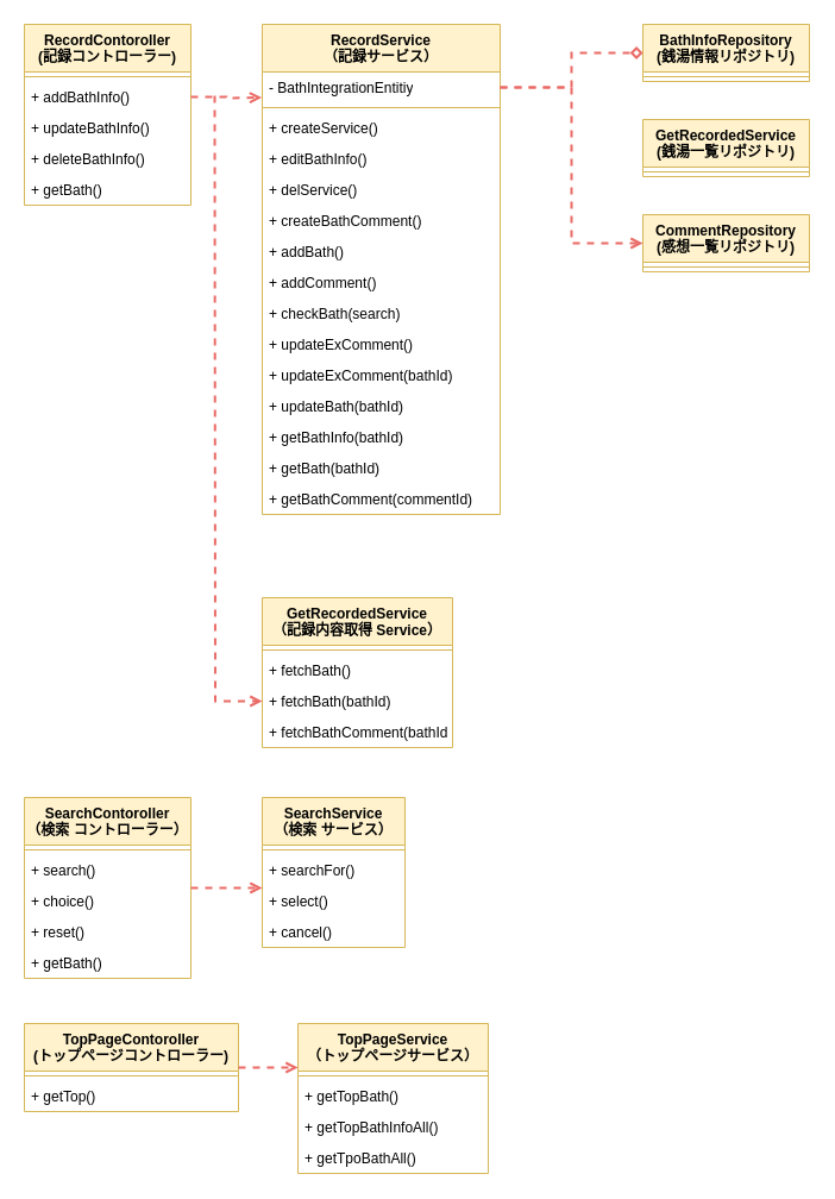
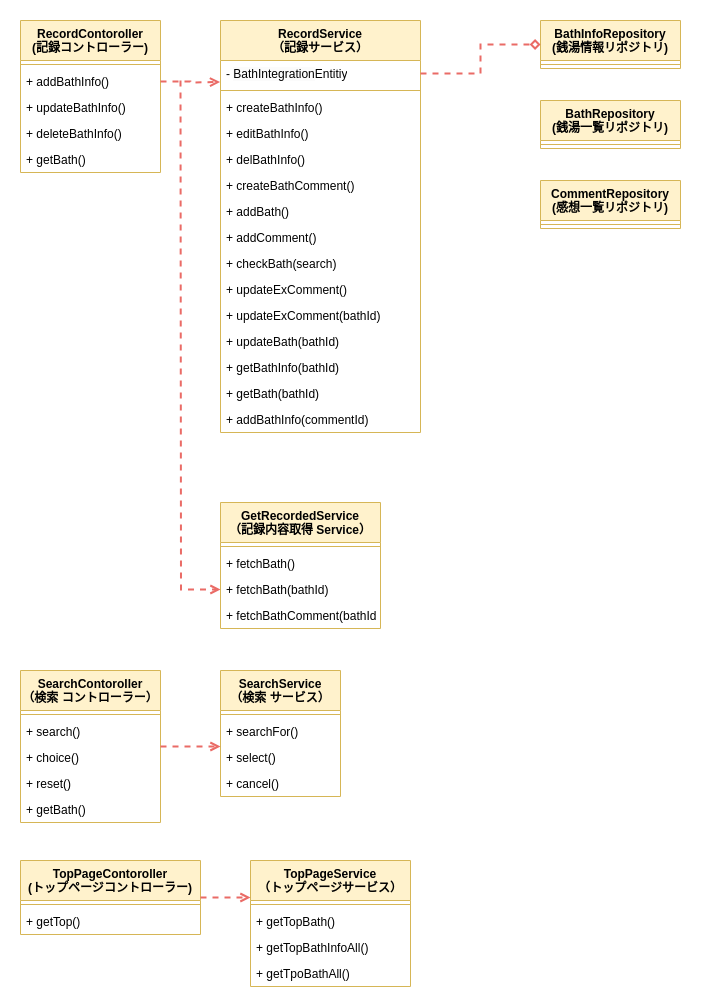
- <mxCell id="11" value="+ create&lt;span style=&quot;text-wrap: nowrap; text-align: center;&quot;&gt;Service()&lt;/span&gt;" style="text;strokeColor=none;fillColor=none;align=left;verticalAlign=top;spacingLeft=4;spacingRight=4;overflow=hidden;rotatable=0;points=[[0,0.5],[1,0.5]];portConstraint=eastwest;whiteSpace=wrap;html=1;fontFamily=Helvetica;fontSize=12;fontColor=default;labelBackgroundColor=none;" vertex="1" parent="8"><mxGeometry y="74" width="200" height="26" as="geometry" /></mxCell>
+ <mxCell id="11" value="+ create&lt;span style=&quot;text-wrap: nowrap; text-align: center;&quot;&gt;BathInfo()&lt;/span&gt;" style="text;strokeColor=none;fillColor=none;align=left;verticalAlign=top;spacingLeft=4;spacingRight=4;overflow=hidden;rotatable=0;points=[[0,0.5],[1,0.5]];portConstraint=eastwest;whiteSpace=wrap;html=1;fontFamily=Helvetica;fontSize=12;fontColor=default;labelBackgroundColor=none;" vertex="1" parent="8"><mxGeometry y="74" width="200" height="26" as="geometry" /></mxCell>
- <mxCell id="54" value="&lt;span style=&quot;white-space-collapse: preserve;&quot;&gt;GetRecordedService&lt;/span&gt;&lt;div&gt;&lt;span style=&quot;white-space-collapse: preserve;&quot;&gt;(銭湯一覧リポジトリ)&lt;/span&gt;&lt;/div&gt;" style="swimlane;fontStyle=1;align=center;verticalAlign=top;childLayout=stackLayout;horizontal=1;startSize=40;horizontalStack=0;resizeParent=1;resizeParentMax=0;resizeLast=0;collapsible=1;marginBottom=0;whiteSpace=wrap;html=1;fontFamily=Helvetica;fontSize=12;labelBackgroundColor=none;fillColor=#fff2cc;strokeColor=#d6b656;" vertex="1" parent="1"><mxGeometry x="540" y="100" width="140" height="48" as="geometry" /></mxCell>
+ <mxCell id="54" value="&lt;span style=&quot;white-space-collapse: preserve;&quot;&gt;BathRepository&lt;/span&gt;&lt;div&gt;&lt;span style=&quot;white-space-collapse: preserve;&quot;&gt;(銭湯一覧リポジトリ)&lt;/span&gt;&lt;/div&gt;" style="swimlane;fontStyle=1;align=center;verticalAlign=top;childLayout=stackLayout;horizontal=1;startSize=40;horizontalStack=0;resizeParent=1;resizeParentMax=0;resizeLast=0;collapsible=1;marginBottom=0;whiteSpace=wrap;html=1;fontFamily=Helvetica;fontSize=12;labelBackgroundColor=none;fillColor=#fff2cc;strokeColor=#d6b656;" vertex="1" parent="1"><mxGeometry x="540" y="100" width="140" height="48" as="geometry" /></mxCell>
- <mxCell id="13" value="&lt;div style=&quot;text-align: center;&quot;&gt;&lt;span style=&quot;background-color: initial;&quot;&gt;+&amp;nbsp;&lt;/span&gt;&lt;span style=&quot;background-color: initial; text-align: center; text-wrap: nowrap;&quot;&gt;del&lt;/span&gt;&lt;span style=&quot;background-color: initial; text-wrap: nowrap; text-align: center;&quot;&gt;Service()&lt;/span&gt;&lt;/div&gt;" style="text;strokeColor=none;fillColor=none;align=left;verticalAlign=top;spacingLeft=4;spacingRight=4;overflow=hidden;rotatable=0;points=[[0,0.5],[1,0.5]];portConstraint=eastwest;whiteSpace=wrap;html=1;fontFamily=Helvetica;fontSize=12;fontColor=default;labelBackgroundColor=none;" vertex="1" parent="8"><mxGeometry y="126" width="200" height="26" as="geometry" /></mxCell>
+ <mxCell id="13" value="&lt;div style=&quot;text-align: center;&quot;&gt;&lt;span style=&quot;background-color: initial;&quot;&gt;+&amp;nbsp;&lt;/span&gt;&lt;span style=&quot;background-color: initial; text-align: center; text-wrap: nowrap;&quot;&gt;del&lt;/span&gt;&lt;span style=&quot;background-color: initial; text-wrap: nowrap; text-align: center;&quot;&gt;BathInfo()&lt;/span&gt;&lt;/div&gt;" style="text;strokeColor=none;fillColor=none;align=left;verticalAlign=top;spacingLeft=4;spacingRight=4;overflow=hidden;rotatable=0;points=[[0,0.5],[1,0.5]];portConstraint=eastwest;whiteSpace=wrap;html=1;fontFamily=Helvetica;fontSize=12;fontColor=default;labelBackgroundColor=none;" vertex="1" parent="8"><mxGeometry y="126" width="200" height="26" as="geometry" /></mxCell>
- <mxCell id="59" style="edgeStyle=orthogonalEdgeStyle;rounded=0;orthogonalLoop=1;jettySize=auto;html=1;entryX=0;entryY=0.5;entryDx=0;entryDy=0;dashed=1;strokeColor=#EA6B66;strokeWidth=2;align=center;verticalAlign=middle;fontFamily=Helvetica;fontSize=11;fontColor=default;labelBackgroundColor=default;endArrow=open;endFill=0;" edge="1" parent="1" source="9" target="56"><mxGeometry relative="1" as="geometry" /></mxCell>
- <mxCell id="23" value="+&amp;nbsp;&lt;font style=&quot;text-align: center; text-wrap: nowrap;&quot;&gt;&lt;span&gt;getBathComment&lt;/span&gt;&lt;/font&gt;&lt;span style=&quot;text-align: center; text-wrap: nowrap; background-color: initial;&quot;&gt;(commentId)&lt;/span&gt;" style="text;strokeColor=none;fillColor=none;align=left;verticalAlign=top;spacingLeft=4;spacingRight=4;overflow=hidden;rotatable=0;points=[[0,0.5],[1,0.5]];portConstraint=eastwest;whiteSpace=wrap;html=1;fontFamily=Helvetica;fontSize=12;fontColor=default;labelBackgroundColor=none;fontStyle=0" vertex="1" parent="8"><mxGeometry y="386" width="200" height="26" as="geometry" /></mxCell>
+ <mxCell id="23" value="+&amp;nbsp;&lt;font style=&quot;text-align: center; text-wrap: nowrap;&quot;&gt;&lt;span&gt;addBathInfo&lt;/span&gt;&lt;/font&gt;&lt;span style=&quot;text-align: center; text-wrap: nowrap; background-color: initial;&quot;&gt;(commentId)&lt;/span&gt;" style="text;strokeColor=none;fillColor=none;align=left;verticalAlign=top;spacingLeft=4;spacingRight=4;overflow=hidden;rotatable=0;points=[[0,0.5],[1,0.5]];portConstraint=eastwest;whiteSpace=wrap;html=1;fontFamily=Helvetica;fontSize=12;fontColor=default;labelBackgroundColor=none;fontStyle=0" vertex="1" parent="8"><mxGeometry y="386" width="200" height="26" as="geometry" /></mxCell>
